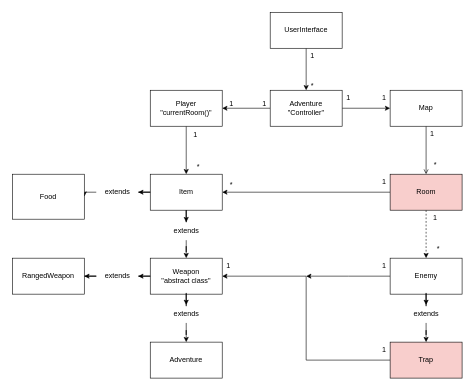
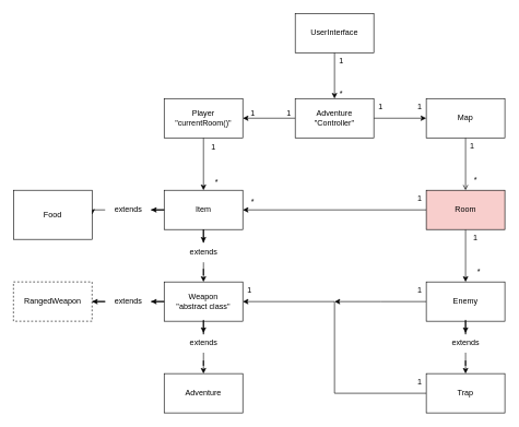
- <mxCell id="11" value="" style="edgeStyle=orthogonalEdgeStyle;rounded=0;orthogonalLoop=1;jettySize=auto;html=1;dashed=1;" edge="1" parent="1" source="13" target="16"><mxGeometry relative="1" as="geometry" /></mxCell>
+ <mxCell id="11" value="" style="edgeStyle=orthogonalEdgeStyle;rounded=0;orthogonalLoop=1;jettySize=auto;html=1;" edge="1" parent="1" source="13" target="16"><mxGeometry relative="1" as="geometry" /></mxCell>
- <mxCell id="27" value="RangedWeapon" style="rounded=0;whiteSpace=wrap;html=1;" vertex="1" parent="1"><mxGeometry x="20" y="430" width="120" height="60" as="geometry" /></mxCell>
+ <mxCell id="27" value="RangedWeapon" style="rounded=0;whiteSpace=wrap;html=1;dashed=1;" vertex="1" parent="1"><mxGeometry x="20" y="430" width="120" height="60" as="geometry" /></mxCell>
- <mxCell id="18" value="Trap" style="rounded=0;whiteSpace=wrap;html=1;fillColor=#f8cecc;" vertex="1" parent="1"><mxGeometry x="650" y="570" width="120" height="60" as="geometry" /></mxCell>
+ <mxCell id="18" value="Trap" style="rounded=0;whiteSpace=wrap;html=1;" vertex="1" parent="1"><mxGeometry x="650" y="570" width="120" height="60" as="geometry" /></mxCell>
